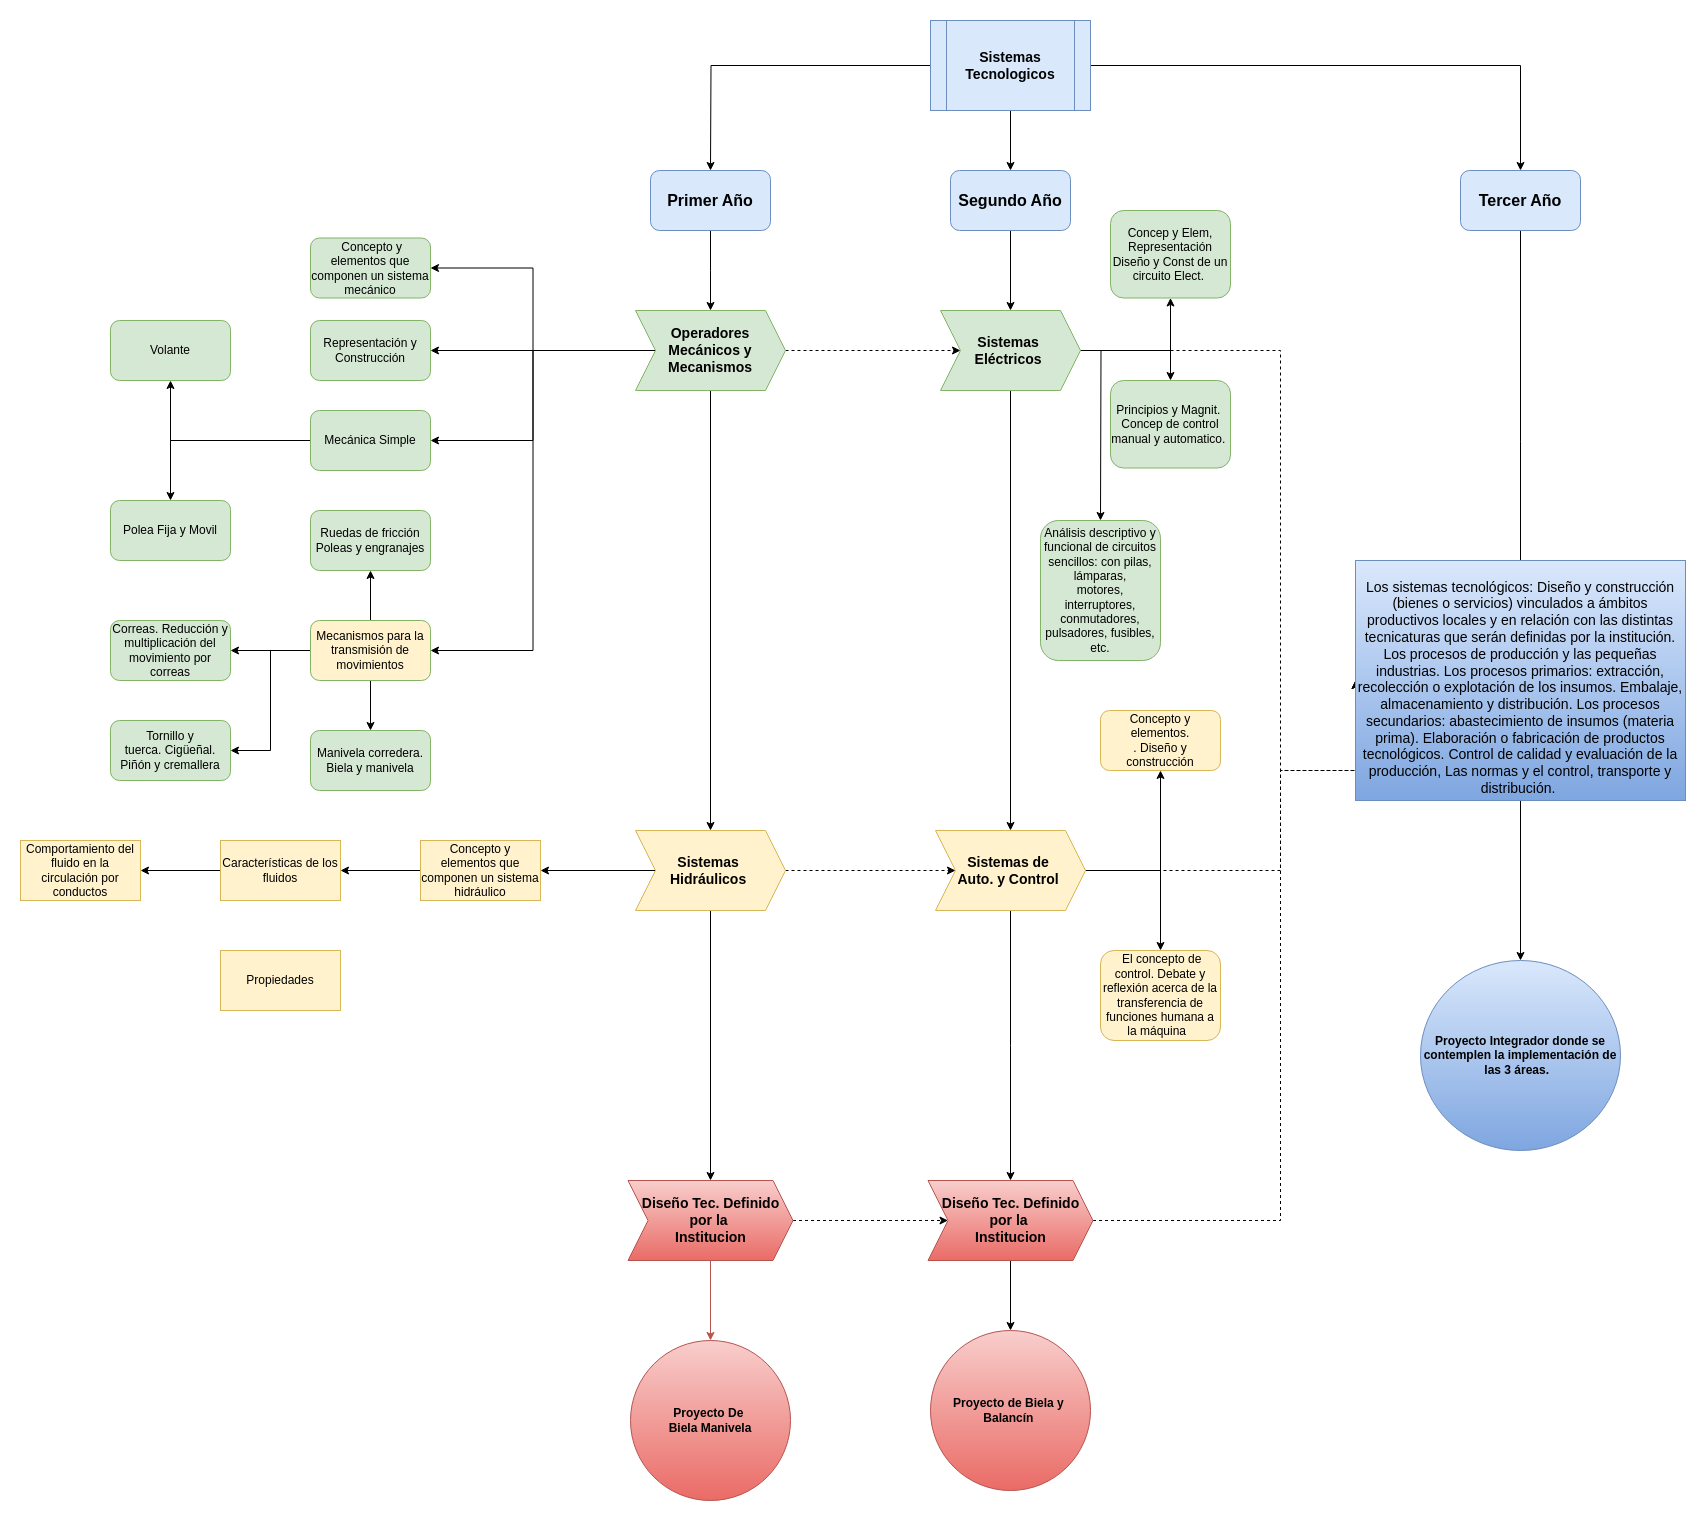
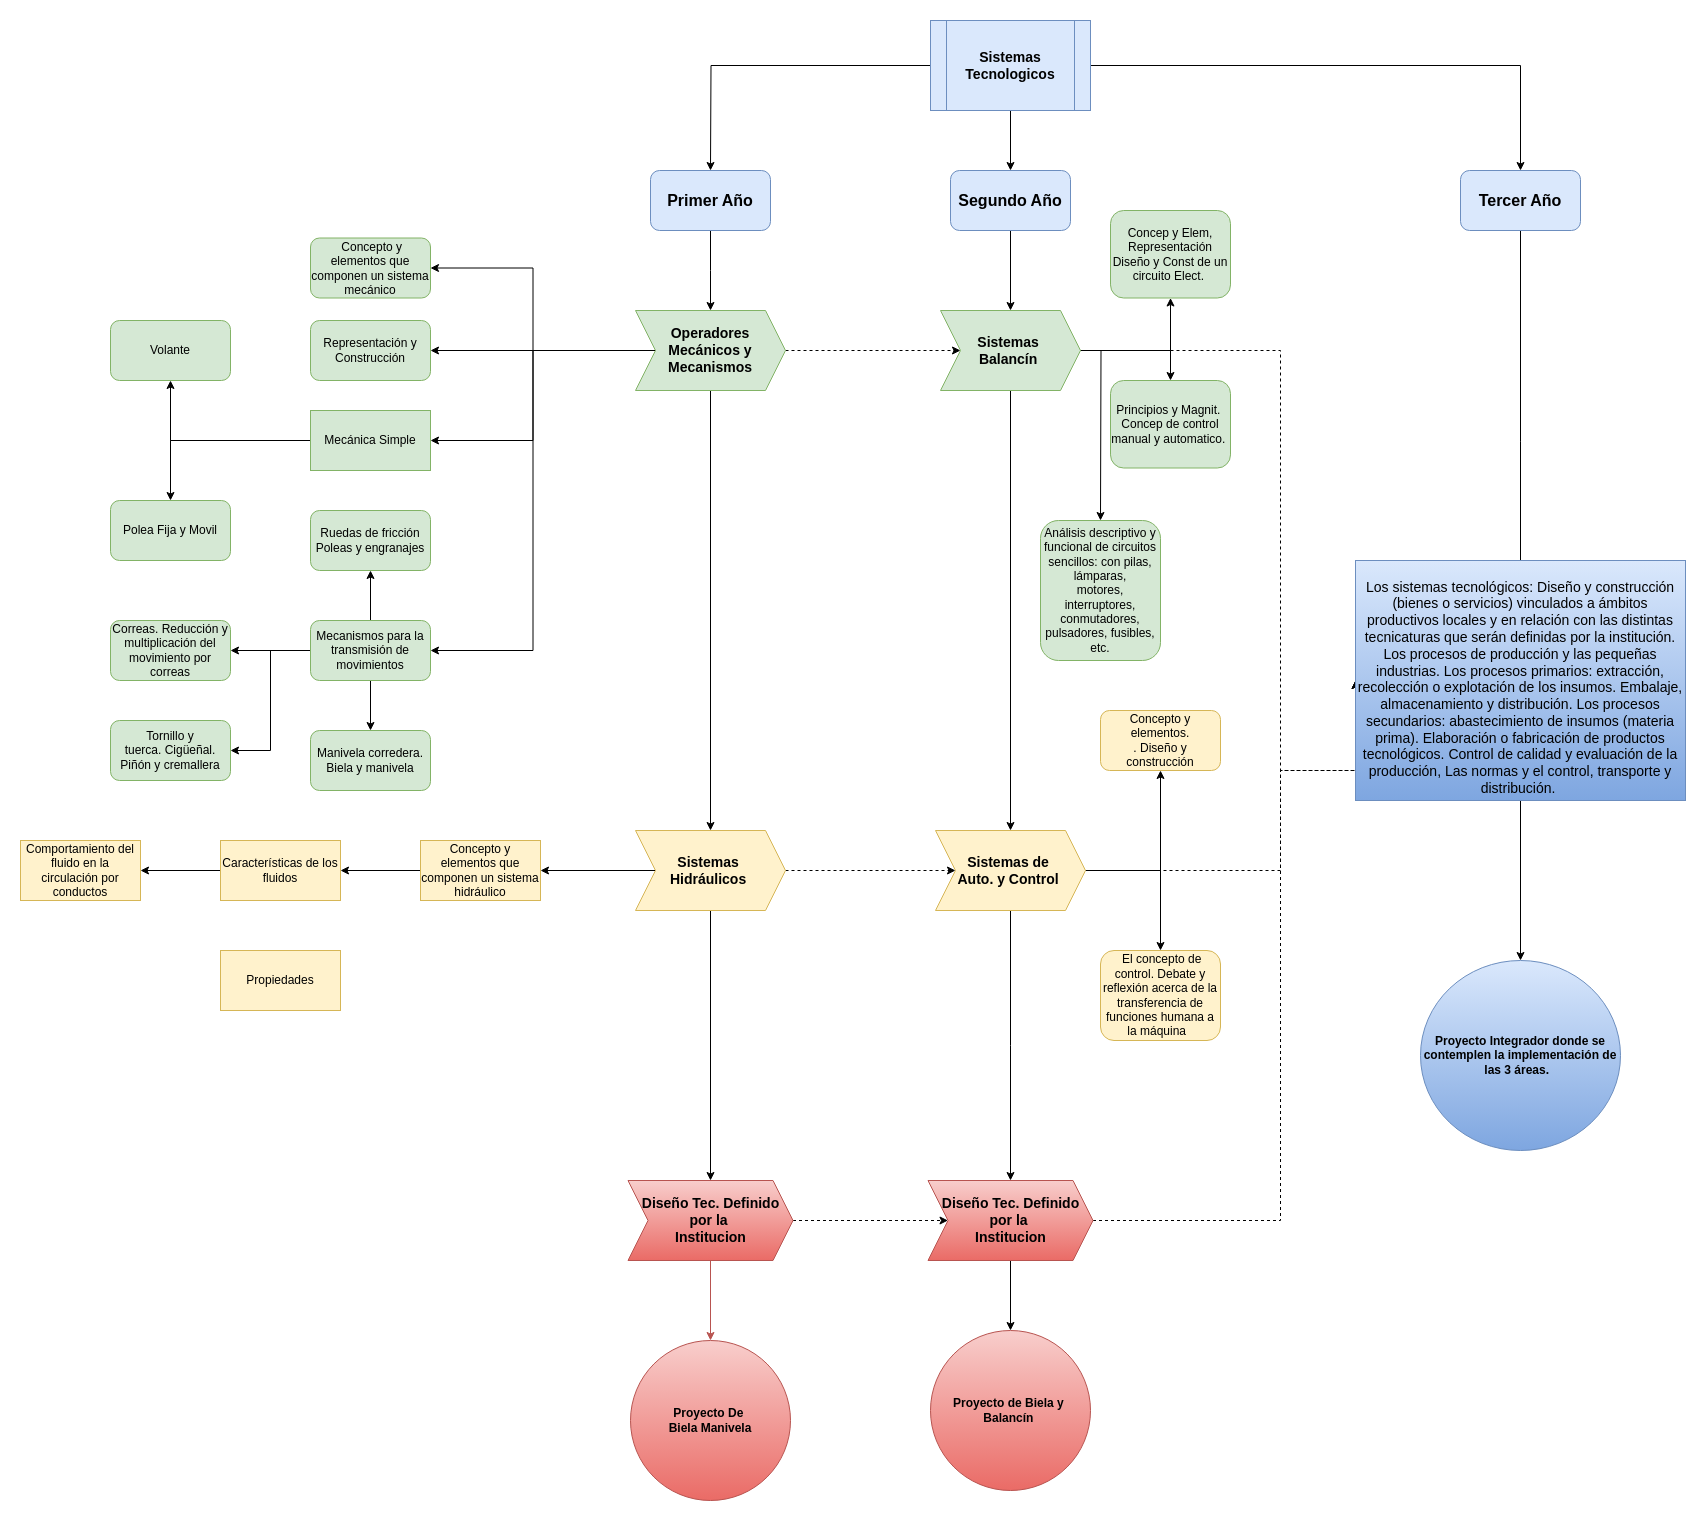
- <mxCell id="24" value="&lt;div style=&quot;font-size: 14px;&quot;&gt;&lt;span style=&quot;background-color: initial;&quot;&gt;&lt;b&gt;Sistemas&amp;nbsp;&lt;/b&gt;&lt;/span&gt;&lt;/div&gt;&lt;div style=&quot;font-size: 14px;&quot;&gt;&lt;span style=&quot;background-color: initial;&quot;&gt;&lt;b&gt;Eléctricos&amp;nbsp;&lt;/b&gt;&lt;/span&gt;&lt;/div&gt;" style="shape=step;perimeter=stepPerimeter;whiteSpace=wrap;html=1;fixedSize=1;fillColor=#d5e8d4;strokeColor=#82b366;" vertex="1" parent="1"><mxGeometry x="940" y="310" width="140" height="80" as="geometry" /></mxCell>
+ <mxCell id="24" value="&lt;div style=&quot;font-size: 14px;&quot;&gt;&lt;span style=&quot;background-color: initial;&quot;&gt;&lt;b&gt;Sistemas&amp;nbsp;&lt;/b&gt;&lt;/span&gt;&lt;/div&gt;&lt;div style=&quot;font-size: 14px;&quot;&gt;&lt;span style=&quot;background-color: initial;&quot;&gt;&lt;b&gt;Balancín&amp;nbsp;&lt;/b&gt;&lt;/span&gt;&lt;/div&gt;" style="shape=step;perimeter=stepPerimeter;whiteSpace=wrap;html=1;fixedSize=1;fillColor=#d5e8d4;strokeColor=#82b366;" vertex="1" parent="1"><mxGeometry x="940" y="310" width="140" height="80" as="geometry" /></mxCell>
- <mxCell id="41" value="Mecánica Simple" style="rounded=1;whiteSpace=wrap;html=1;fillColor=#d5e8d4;strokeColor=#82b366;" vertex="1" parent="1"><mxGeometry x="310" y="410" width="120" height="60" as="geometry" /></mxCell>
+ <mxCell id="41" value="Mecánica Simple" style="whiteSpace=wrap;html=1;fillColor=#d5e8d4;strokeColor=#82b366;rounded=0;" vertex="1" parent="1"><mxGeometry x="310" y="410" width="120" height="60" as="geometry" /></mxCell>
- <mxCell id="49" value="Mecanismos para la transmisión de movimientos" style="rounded=1;whiteSpace=wrap;html=1;fillColor=#fff2cc;strokeColor=#82b366;" vertex="1" parent="1"><mxGeometry x="310" y="620" width="120" height="60" as="geometry" /></mxCell>
+ <mxCell id="49" value="Mecanismos para la transmisión de movimientos" style="rounded=1;whiteSpace=wrap;html=1;fillColor=#d5e8d4;strokeColor=#82b366;" vertex="1" parent="1"><mxGeometry x="310" y="620" width="120" height="60" as="geometry" /></mxCell>
